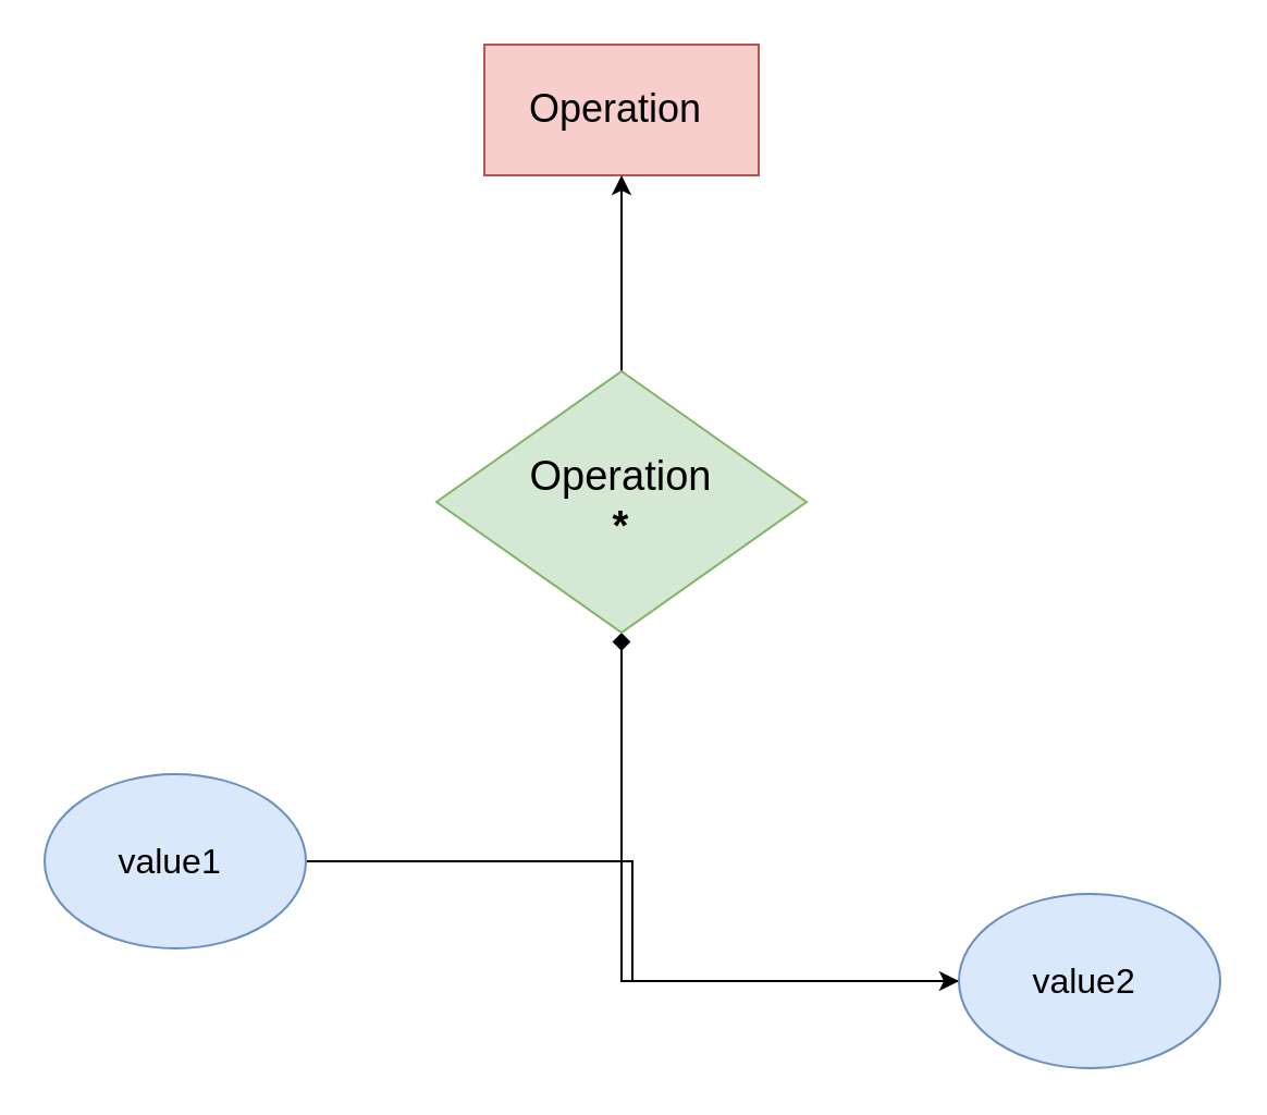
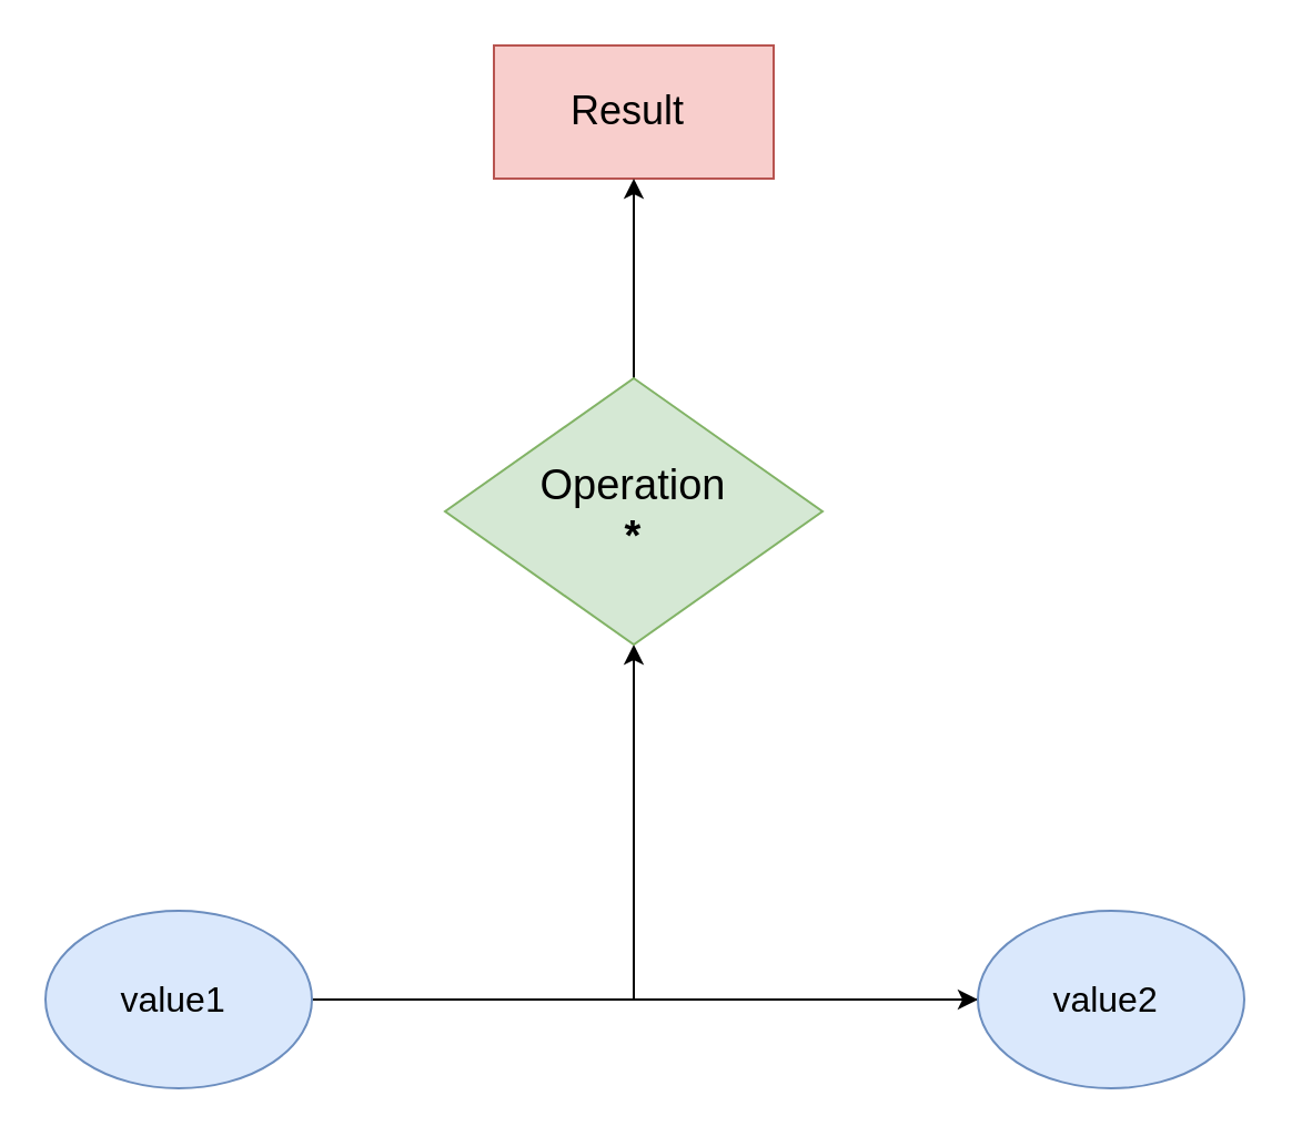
- <mxCell id="2" value="&lt;span style=&quot;font-size: 18px&quot;&gt;Operation&amp;nbsp;&lt;br&gt;&lt;/span&gt;" style="rounded=0;whiteSpace=wrap;html=1;fillColor=#f8cecc;strokeColor=#b85450;" vertex="1" parent="1"><mxGeometry x="222" y="20" width="126" height="60" as="geometry" /></mxCell>
+ <mxCell id="2" value="&lt;span style=&quot;font-size: 18px&quot;&gt;Result&amp;nbsp;&lt;br&gt;&lt;/span&gt;" style="rounded=0;whiteSpace=wrap;html=1;fillColor=#f8cecc;strokeColor=#b85450;" vertex="1" parent="1"><mxGeometry x="222" y="20" width="126" height="60" as="geometry" /></mxCell>
- <mxCell id="5" style="edgeStyle=orthogonalEdgeStyle;rounded=0;orthogonalLoop=1;jettySize=auto;html=1;endArrow=diamond;" edge="1" parent="1" source="6" target="8"><mxGeometry relative="1" as="geometry" /></mxCell>
+ <mxCell id="5" style="edgeStyle=orthogonalEdgeStyle;rounded=0;orthogonalLoop=1;jettySize=auto;html=1;" edge="1" parent="1" source="6" target="8"><mxGeometry relative="1" as="geometry" /></mxCell>
- <mxCell id="4" value="value1&amp;nbsp;" style="ellipse;whiteSpace=wrap;html=1;rounded=0;fontSize=16;fillColor=#dae8fc;strokeColor=#6c8ebf;" vertex="1" parent="1"><mxGeometry x="20" y="355" width="120" height="80" as="geometry" /></mxCell>
+ <mxCell id="4" value="value1&amp;nbsp;" style="ellipse;whiteSpace=wrap;html=1;rounded=0;fontSize=16;fillColor=#dae8fc;strokeColor=#6c8ebf;" vertex="1" parent="1"><mxGeometry x="20" y="410" width="120" height="80" as="geometry" /></mxCell>
